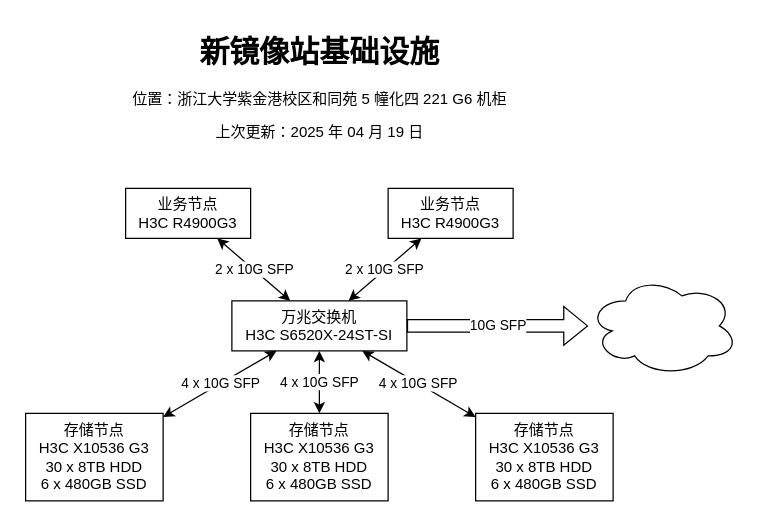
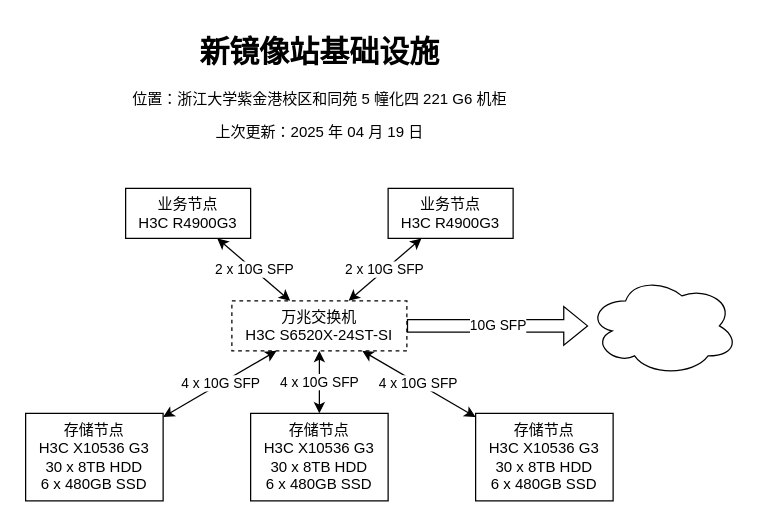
- <mxCell id="2" value="万兆交换机&lt;div&gt;H3C S6520X-24ST-SI&lt;/div&gt;" style="rounded=0;whiteSpace=wrap;html=1;autosize=1;" vertex="1" parent="1"><mxGeometry x="185" y="240" width="140" height="40" as="geometry" /></mxCell>
+ <mxCell id="2" value="万兆交换机&lt;div&gt;H3C S6520X-24ST-SI&lt;/div&gt;" style="rounded=0;whiteSpace=wrap;html=1;autosize=1;dashed=1;" vertex="1" parent="1"><mxGeometry x="185" y="240" width="140" height="40" as="geometry" /></mxCell>
